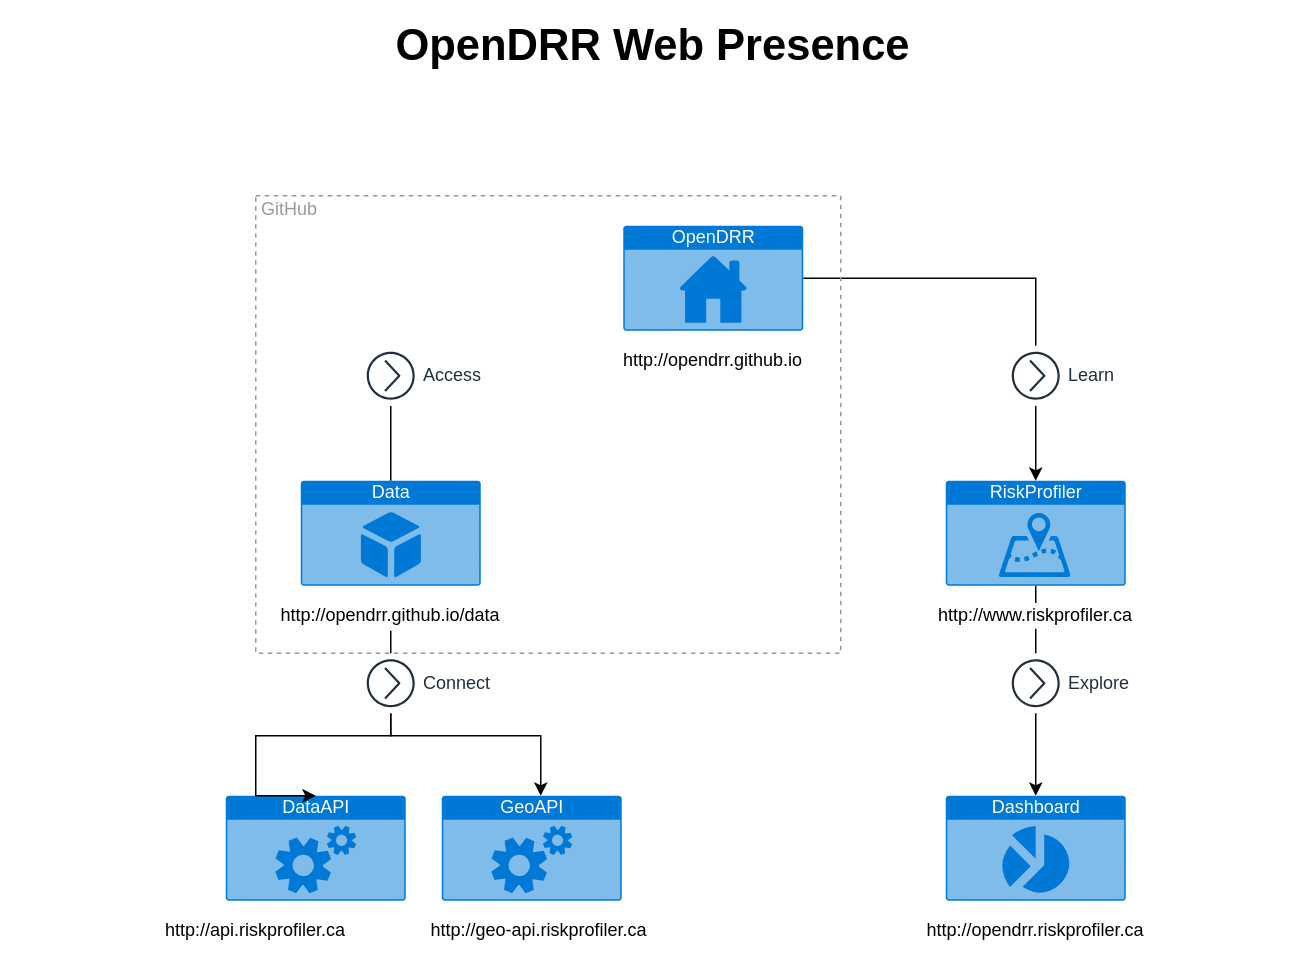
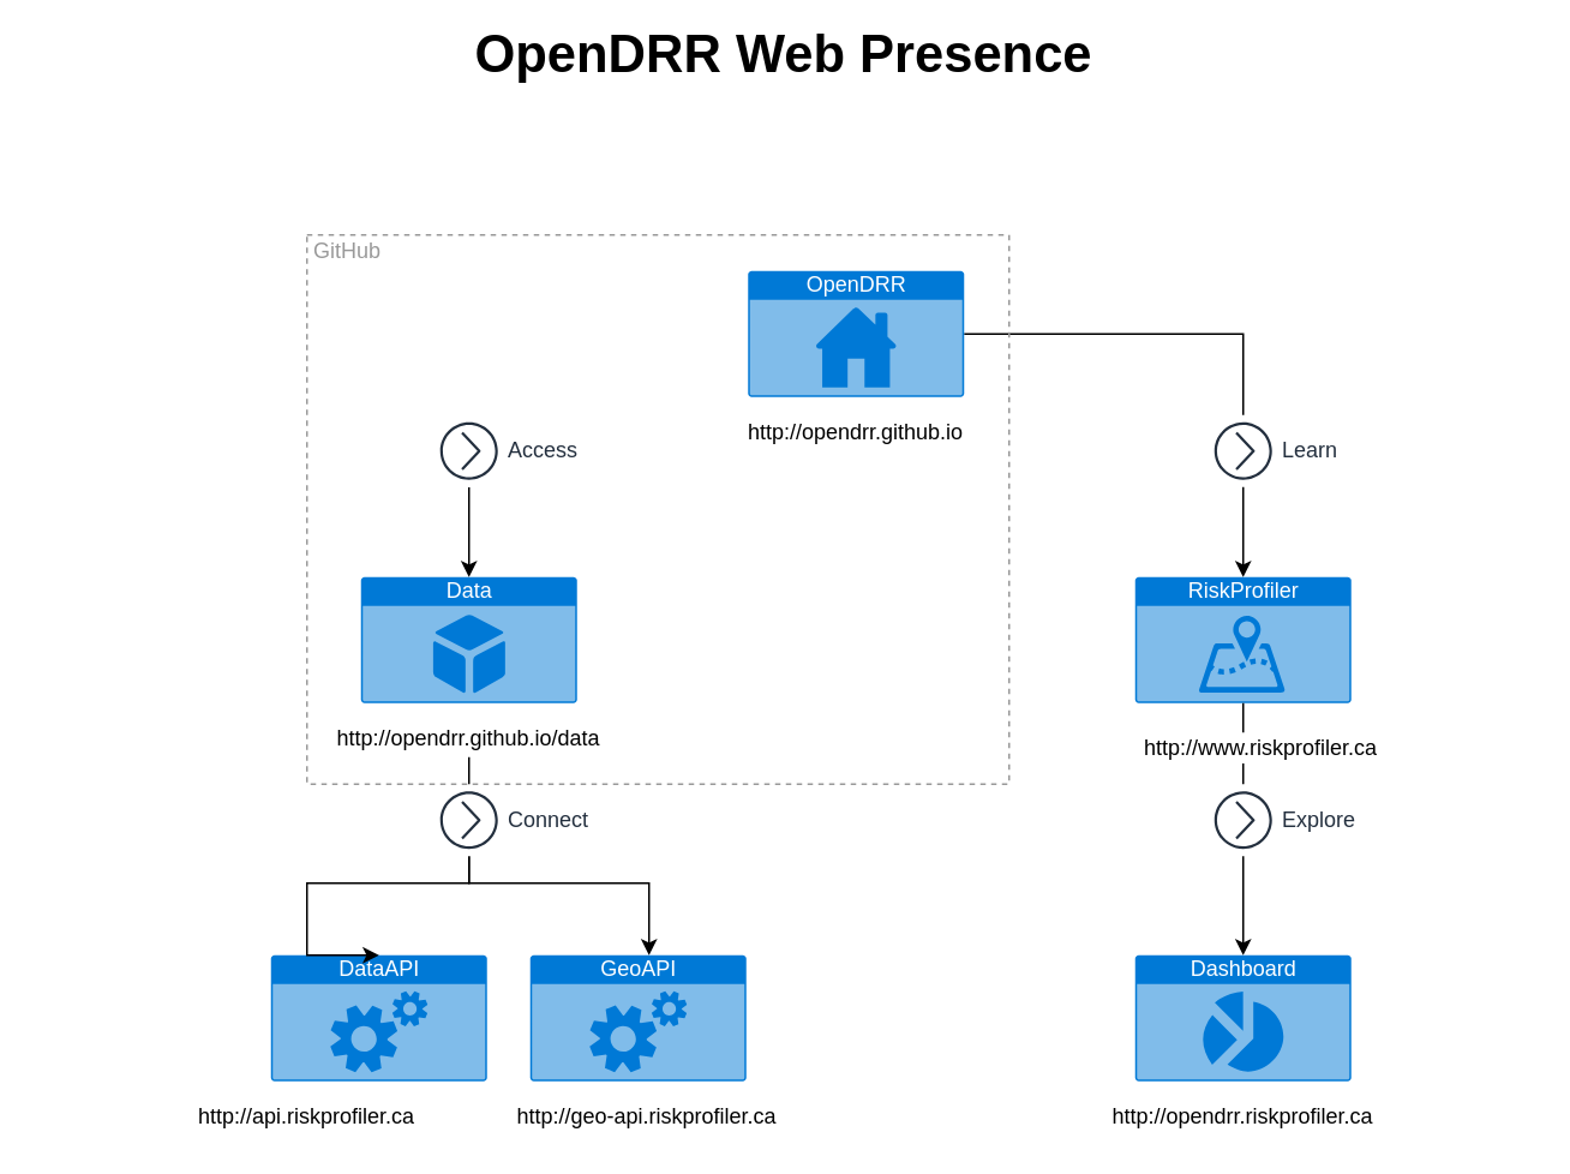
- <mxCell id="9" value="" style="edgeStyle=orthogonalEdgeStyle;rounded=0;orthogonalLoop=1;jettySize=auto;html=1;startArrow=none;endArrow=none;" edge="1" parent="1" source="21" target="7"><mxGeometry relative="1" as="geometry" /></mxCell>
+ <mxCell id="9" value="" style="edgeStyle=orthogonalEdgeStyle;rounded=0;orthogonalLoop=1;jettySize=auto;html=1;startArrow=none;" edge="1" parent="1" source="21" target="7"><mxGeometry relative="1" as="geometry" /></mxCell>
- <mxCell id="14" value="http://www.riskprofiler.ca" style="text;html=1;strokeColor=none;fillColor=none;align=center;verticalAlign=middle;whiteSpace=wrap;rounded=0;labelBackgroundColor=#ffffff;labelBorderColor=#FFFFFF;" vertex="1" parent="1"><mxGeometry x="630" y="400" width="120" height="20" as="geometry" /></mxCell>
+ <mxCell id="14" value="http://www.riskprofiler.ca" style="text;html=1;strokeColor=none;fillColor=none;align=center;verticalAlign=middle;whiteSpace=wrap;rounded=0;labelBackgroundColor=#ffffff;labelBorderColor=#FFFFFF;" vertex="1" parent="1"><mxGeometry x="640" y="405" width="120" height="20" as="geometry" /></mxCell>
